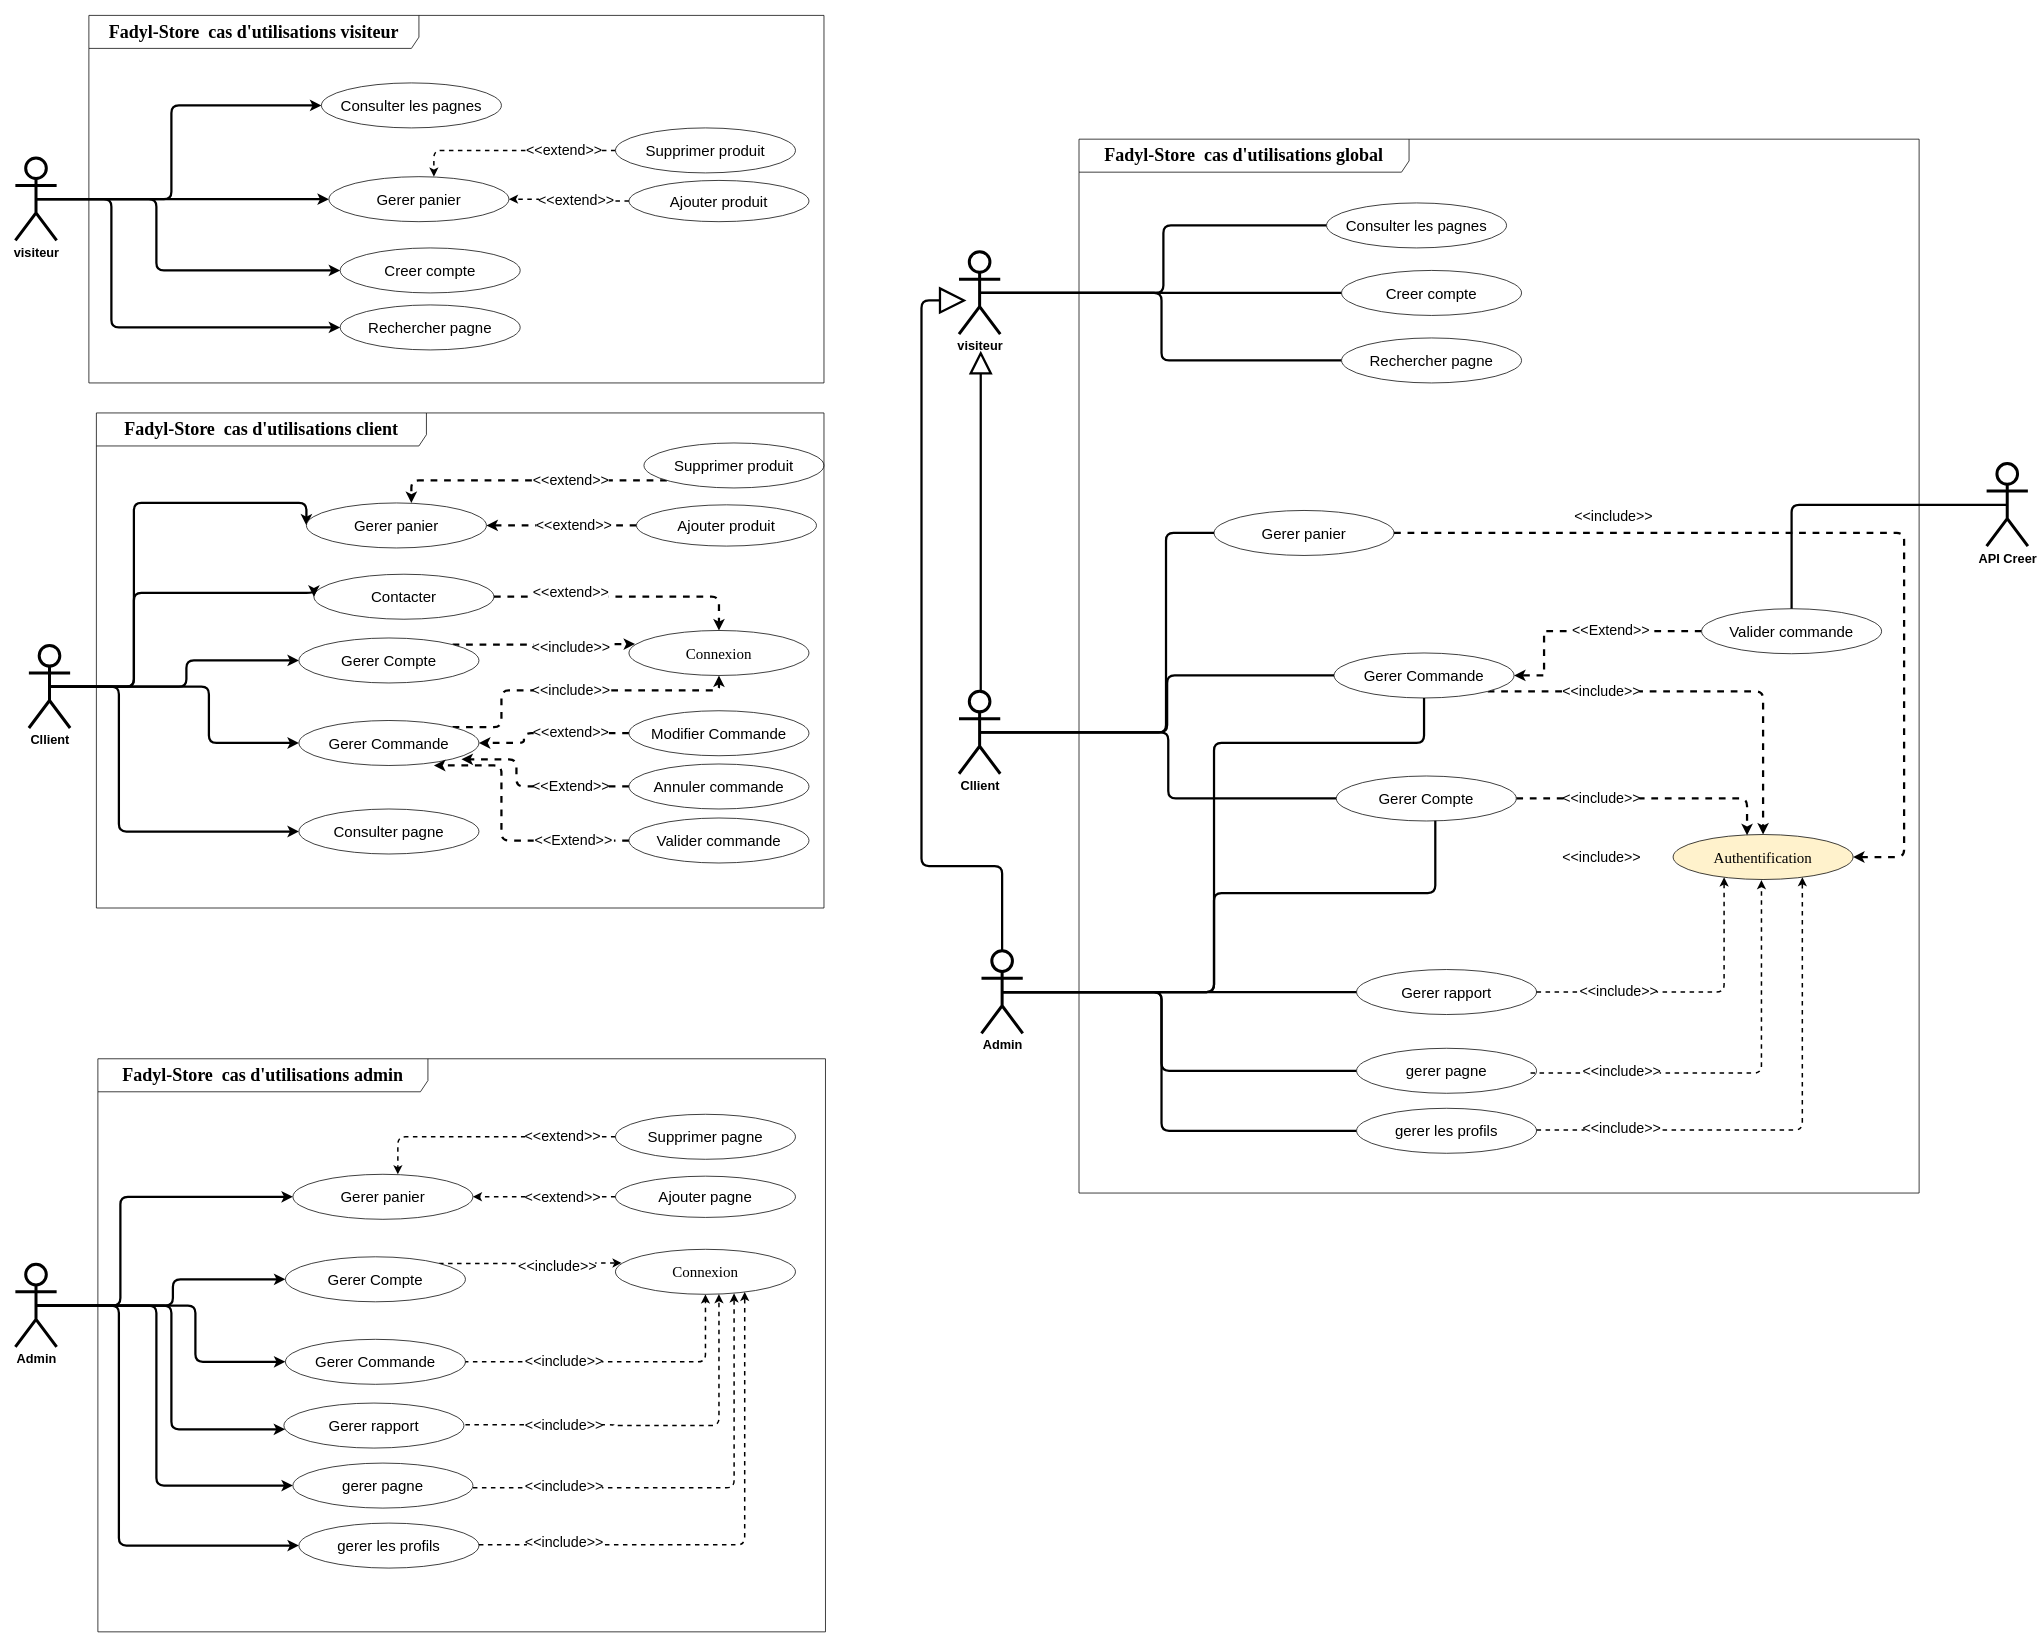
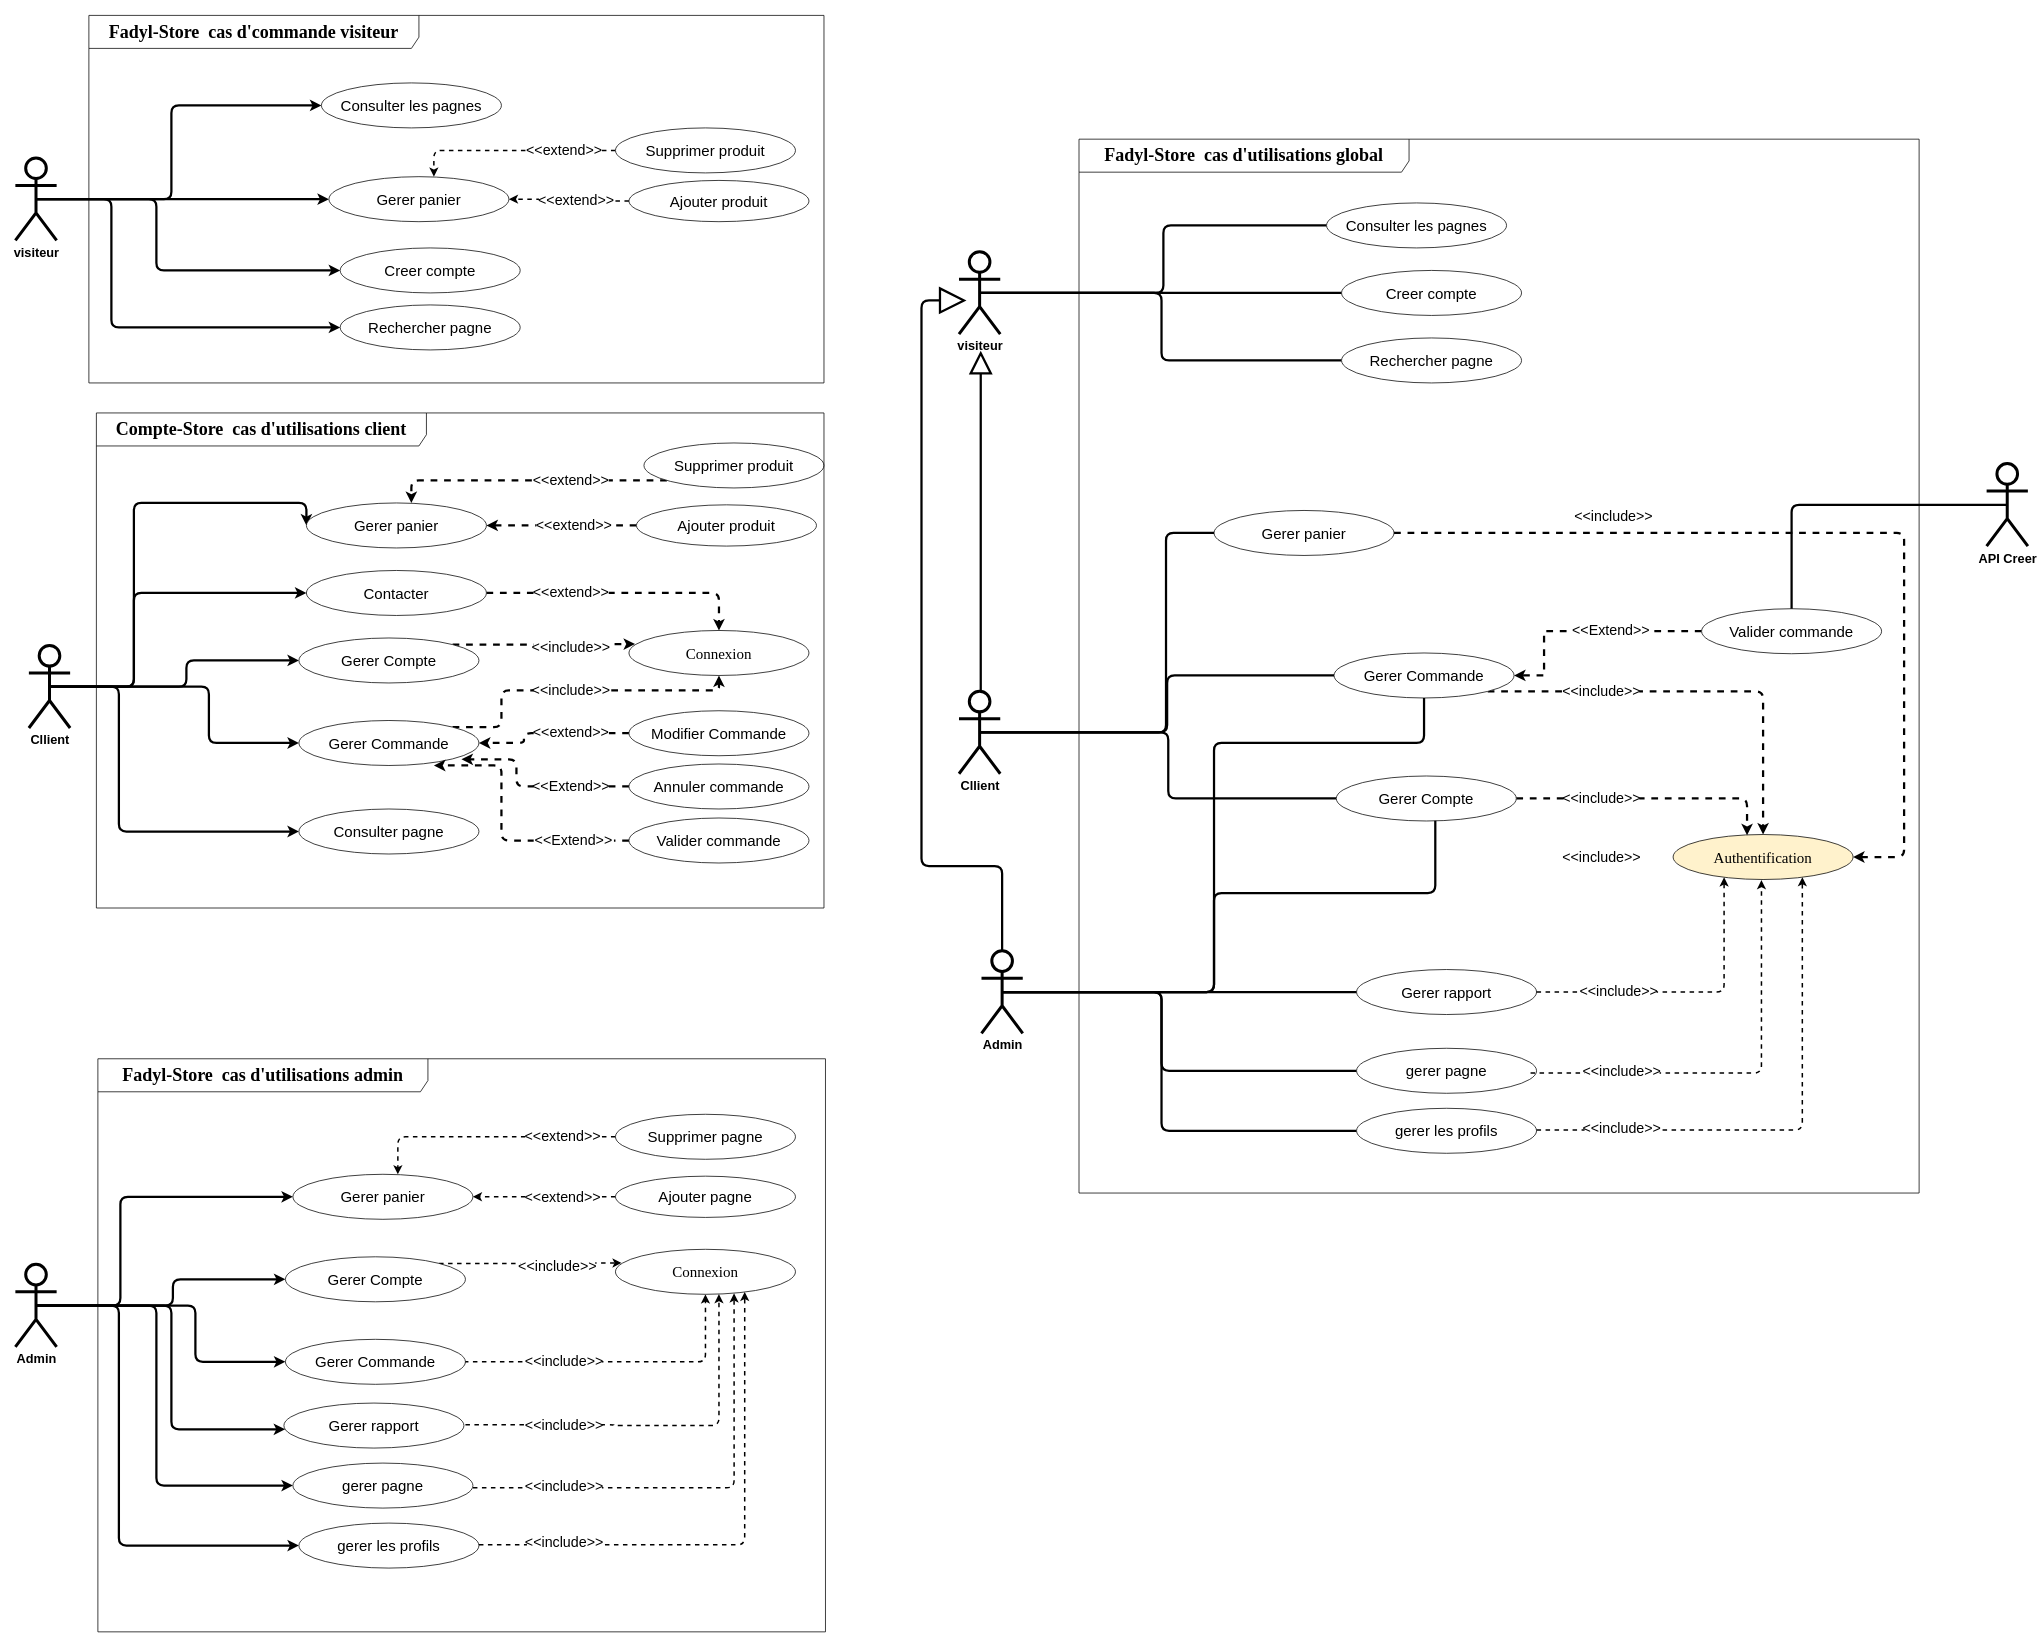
- <mxCell id="46" value="&lt;b style=&quot;border-color: var(--border-color); font-family: &amp;quot;Times New Roman&amp;quot;; font-size: 24px;&quot;&gt;Fadyl-Store&amp;nbsp; cas d'utilisations visiteur&lt;/b&gt;" style="shape=umlFrame;whiteSpace=wrap;html=1;pointerEvents=0;width=440;height=44;movable=0;resizable=0;rotatable=0;deletable=0;editable=0;locked=1;connectable=0;" parent="1" vertex="1"><mxGeometry x="118" y="20" width="980" height="490" as="geometry" /></mxCell>
+ <mxCell id="46" value="&lt;b style=&quot;border-color: var(--border-color); font-family: &amp;quot;Times New Roman&amp;quot;; font-size: 24px;&quot;&gt;Fadyl-Store&amp;nbsp; cas d'commande visiteur&lt;/b&gt;" style="shape=umlFrame;whiteSpace=wrap;html=1;pointerEvents=0;width=440;height=44;movable=0;resizable=0;rotatable=0;deletable=0;editable=0;locked=1;connectable=0;" parent="1" vertex="1"><mxGeometry x="118" y="20" width="980" height="490" as="geometry" /></mxCell>
- <mxCell id="31" value="&lt;b style=&quot;border-color: var(--border-color); font-family: &amp;quot;Times New Roman&amp;quot;; font-size: 24px;&quot;&gt;Fadyl-Store&amp;nbsp; cas d'utilisations client&lt;/b&gt;" style="shape=umlFrame;whiteSpace=wrap;html=1;pointerEvents=0;width=440;height=44;movable=0;resizable=0;rotatable=0;deletable=0;editable=0;locked=1;connectable=0;" parent="1" vertex="1"><mxGeometry x="128" y="550" width="970" height="660" as="geometry" /></mxCell>
+ <mxCell id="31" value="&lt;b style=&quot;border-color: var(--border-color); font-family: &amp;quot;Times New Roman&amp;quot;; font-size: 24px;&quot;&gt;Compte-Store&amp;nbsp; cas d'utilisations client&lt;/b&gt;" style="shape=umlFrame;whiteSpace=wrap;html=1;pointerEvents=0;width=440;height=44;movable=0;resizable=0;rotatable=0;deletable=0;editable=0;locked=1;connectable=0;" parent="1" vertex="1"><mxGeometry x="128" y="550" width="970" height="660" as="geometry" /></mxCell>
- <mxCell id="48" value="&lt;font style=&quot;font-size: 20px;&quot;&gt;Contacter&lt;/font&gt;" style="ellipse;whiteSpace=wrap;html=1;fillStyle=solid;" parent="1" vertex="1"><mxGeometry x="418" y="765" width="240" height="60" as="geometry" /></mxCell>
+ <mxCell id="48" value="&lt;font style=&quot;font-size: 20px;&quot;&gt;Contacter&lt;/font&gt;" style="ellipse;whiteSpace=wrap;html=1;fillStyle=solid;" parent="1" vertex="1"><mxGeometry x="408" y="760" width="240" height="60" as="geometry" /></mxCell>
